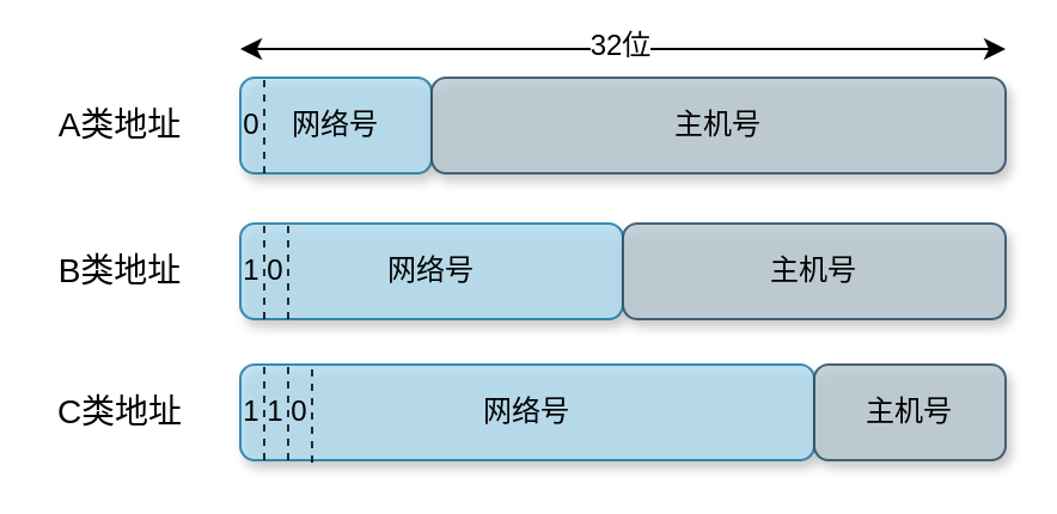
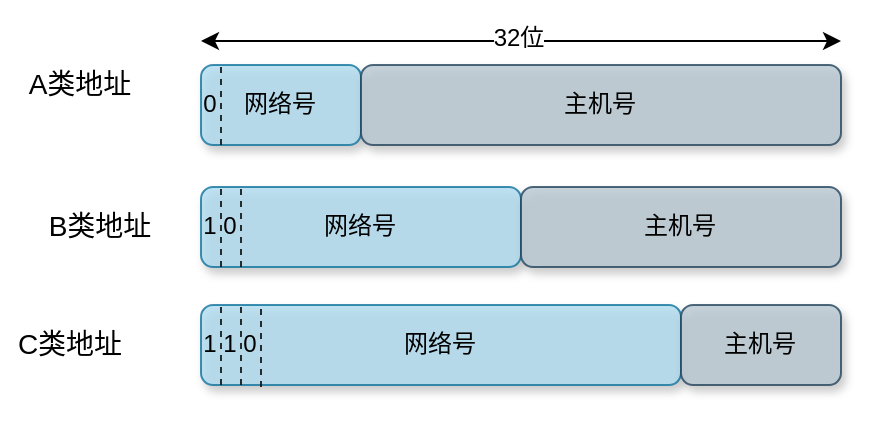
- <mxCell id="8" value="&lt;font style=&quot;font-size: 14px&quot;&gt;A类地址&lt;/font&gt;" style="text;html=1;strokeColor=none;fillColor=none;align=center;verticalAlign=middle;whiteSpace=wrap;rounded=0;opacity=80;" parent="1" vertex="1"><mxGeometry x="20" y="37" width="60" height="30" as="geometry" /></mxCell>
+ <mxCell id="8" value="&lt;font style=&quot;font-size: 14px&quot;&gt;A类地址&lt;/font&gt;" style="text;html=1;strokeColor=none;fillColor=none;align=center;verticalAlign=middle;whiteSpace=wrap;rounded=0;opacity=80;" parent="1" vertex="1"><mxGeometry x="10" y="27" width="60" height="30" as="geometry" /></mxCell>
- <mxCell id="20" value="&lt;font style=&quot;font-size: 14px&quot;&gt;C类地址&lt;/font&gt;" style="text;html=1;strokeColor=none;fillColor=none;align=center;verticalAlign=middle;whiteSpace=wrap;rounded=0;opacity=80;" parent="1" vertex="1"><mxGeometry x="20" y="157" width="60" height="30" as="geometry" /></mxCell>
+ <mxCell id="20" value="&lt;font style=&quot;font-size: 14px&quot;&gt;C类地址&lt;/font&gt;" style="text;html=1;strokeColor=none;fillColor=none;align=center;verticalAlign=middle;whiteSpace=wrap;rounded=0;opacity=80;" parent="1" vertex="1"><mxGeometry x="5" y="157" width="60" height="30" as="geometry" /></mxCell>
